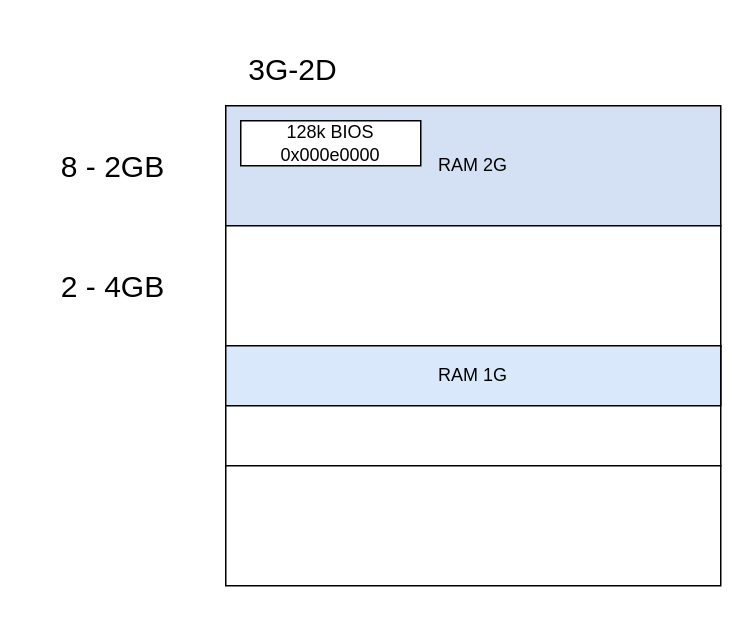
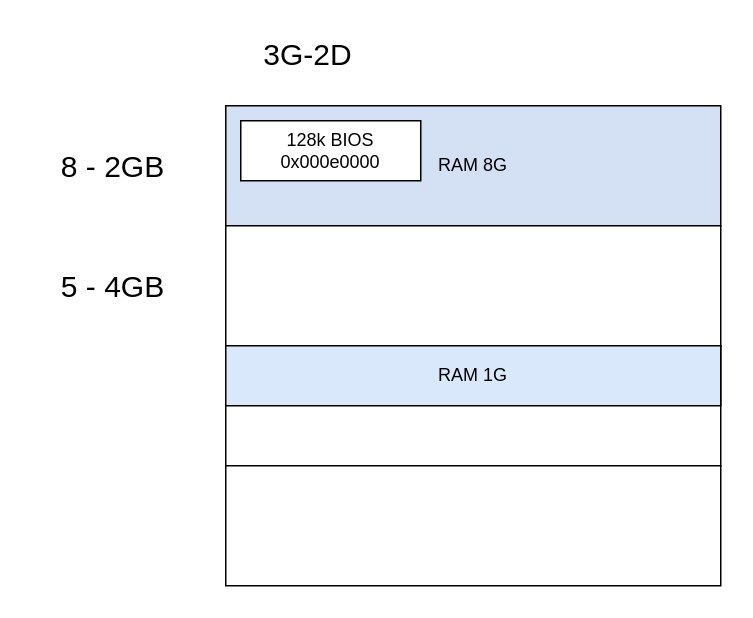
- <mxCell id="6" value="&lt;font style=&quot;font-size: 20px;&quot;&gt;3G-2D&lt;/font&gt;" style="text;html=1;align=center;verticalAlign=middle;whiteSpace=wrap;rounded=0;" vertex="1" parent="1"><mxGeometry x="140" y="30" width="110" height="30" as="geometry" /></mxCell>
+ <mxCell id="6" value="&lt;font style=&quot;font-size: 20px;&quot;&gt;3G-2D&lt;/font&gt;" style="text;html=1;align=center;verticalAlign=middle;whiteSpace=wrap;rounded=0;" vertex="1" parent="1"><mxGeometry x="150" y="20" width="110" height="30" as="geometry" /></mxCell>
- <mxCell id="7" value="128k BIOS&lt;br&gt;0x000e0000" style="rounded=0;whiteSpace=wrap;html=1;" vertex="1" parent="1"><mxGeometry x="160" y="80" width="120" height="30" as="geometry" /></mxCell>
+ <mxCell id="7" value="128k BIOS&lt;br&gt;0x000e0000" style="rounded=0;whiteSpace=wrap;html=1;" vertex="1" parent="1"><mxGeometry x="160" y="80" width="120" height="40" as="geometry" /></mxCell>
- <mxCell id="2" value="RAM 2G" style="rounded=0;whiteSpace=wrap;html=1;fillColor=#D4E1F5;" vertex="1" parent="1"><mxGeometry x="150" y="70" width="330" height="80" as="geometry" /></mxCell>
+ <mxCell id="2" value="RAM 8G" style="rounded=0;whiteSpace=wrap;html=1;fillColor=#D4E1F5;" vertex="1" parent="1"><mxGeometry x="150" y="70" width="330" height="80" as="geometry" /></mxCell>
- <mxCell id="9" value="&lt;font style=&quot;font-size: 20px;&quot;&gt;2 - 4GB&lt;/font&gt;" style="text;html=1;align=center;verticalAlign=middle;whiteSpace=wrap;rounded=0;" vertex="1" parent="1"><mxGeometry x="20" y="175" width="110" height="30" as="geometry" /></mxCell>
+ <mxCell id="9" value="&lt;font style=&quot;font-size: 20px;&quot;&gt;5 - 4GB&lt;/font&gt;" style="text;html=1;align=center;verticalAlign=middle;whiteSpace=wrap;rounded=0;" vertex="1" parent="1"><mxGeometry x="20" y="175" width="110" height="30" as="geometry" /></mxCell>
